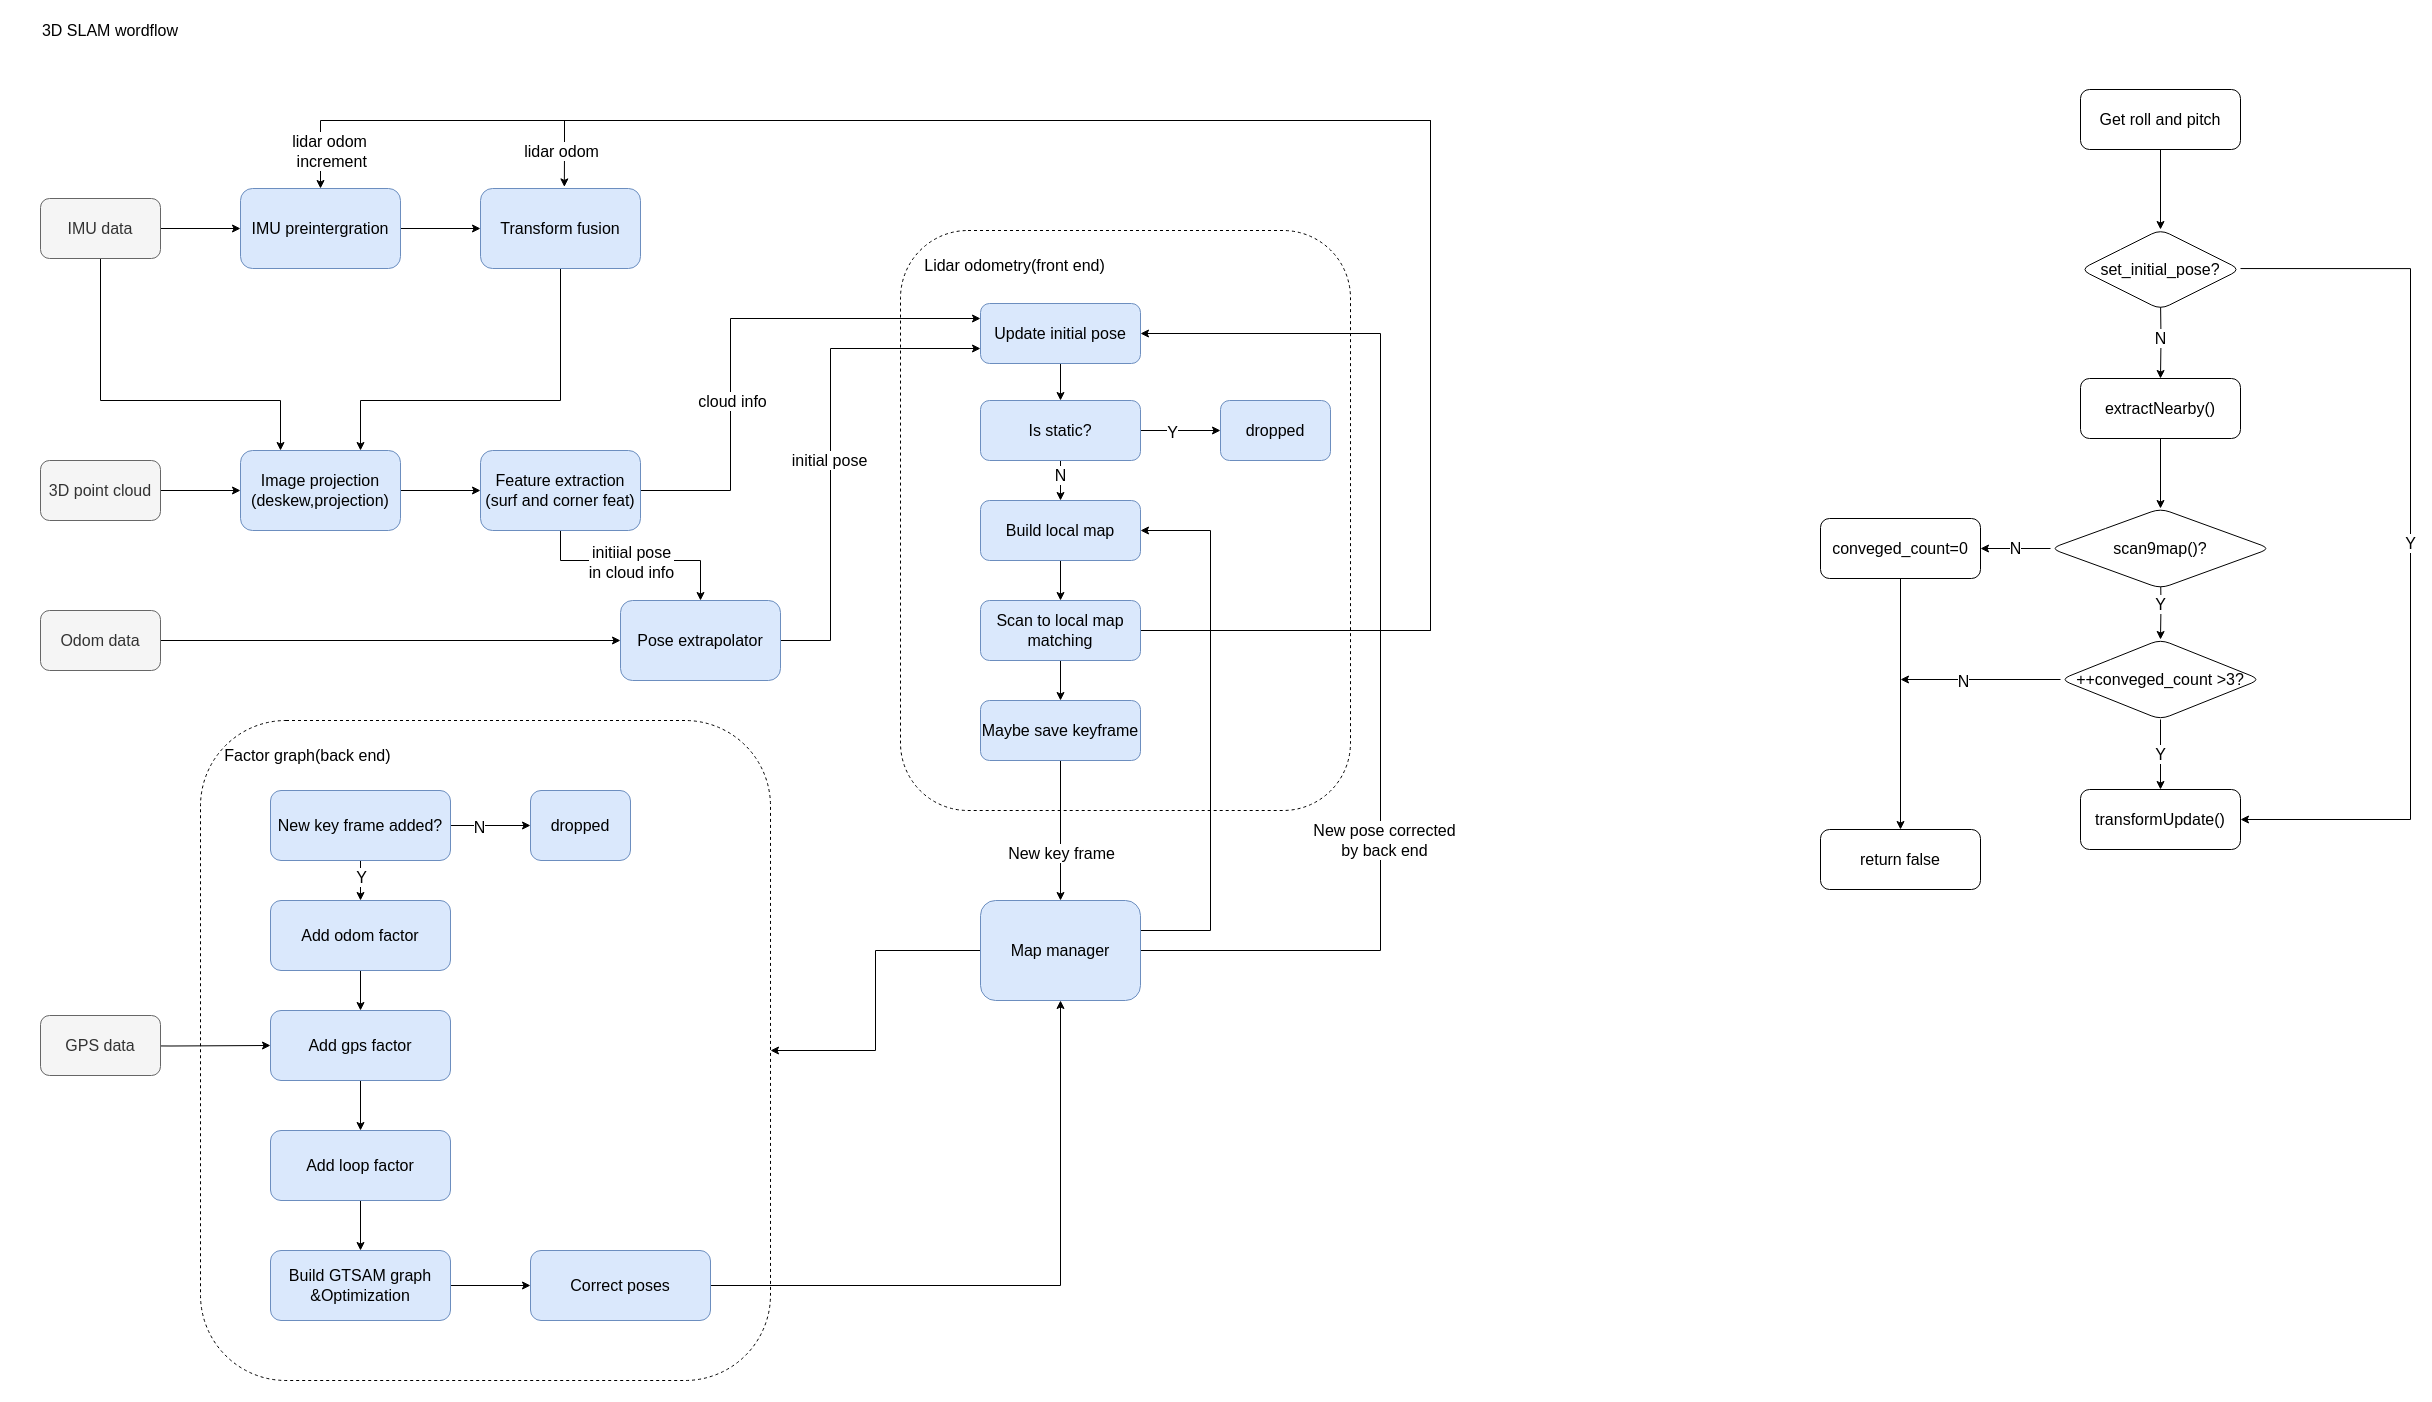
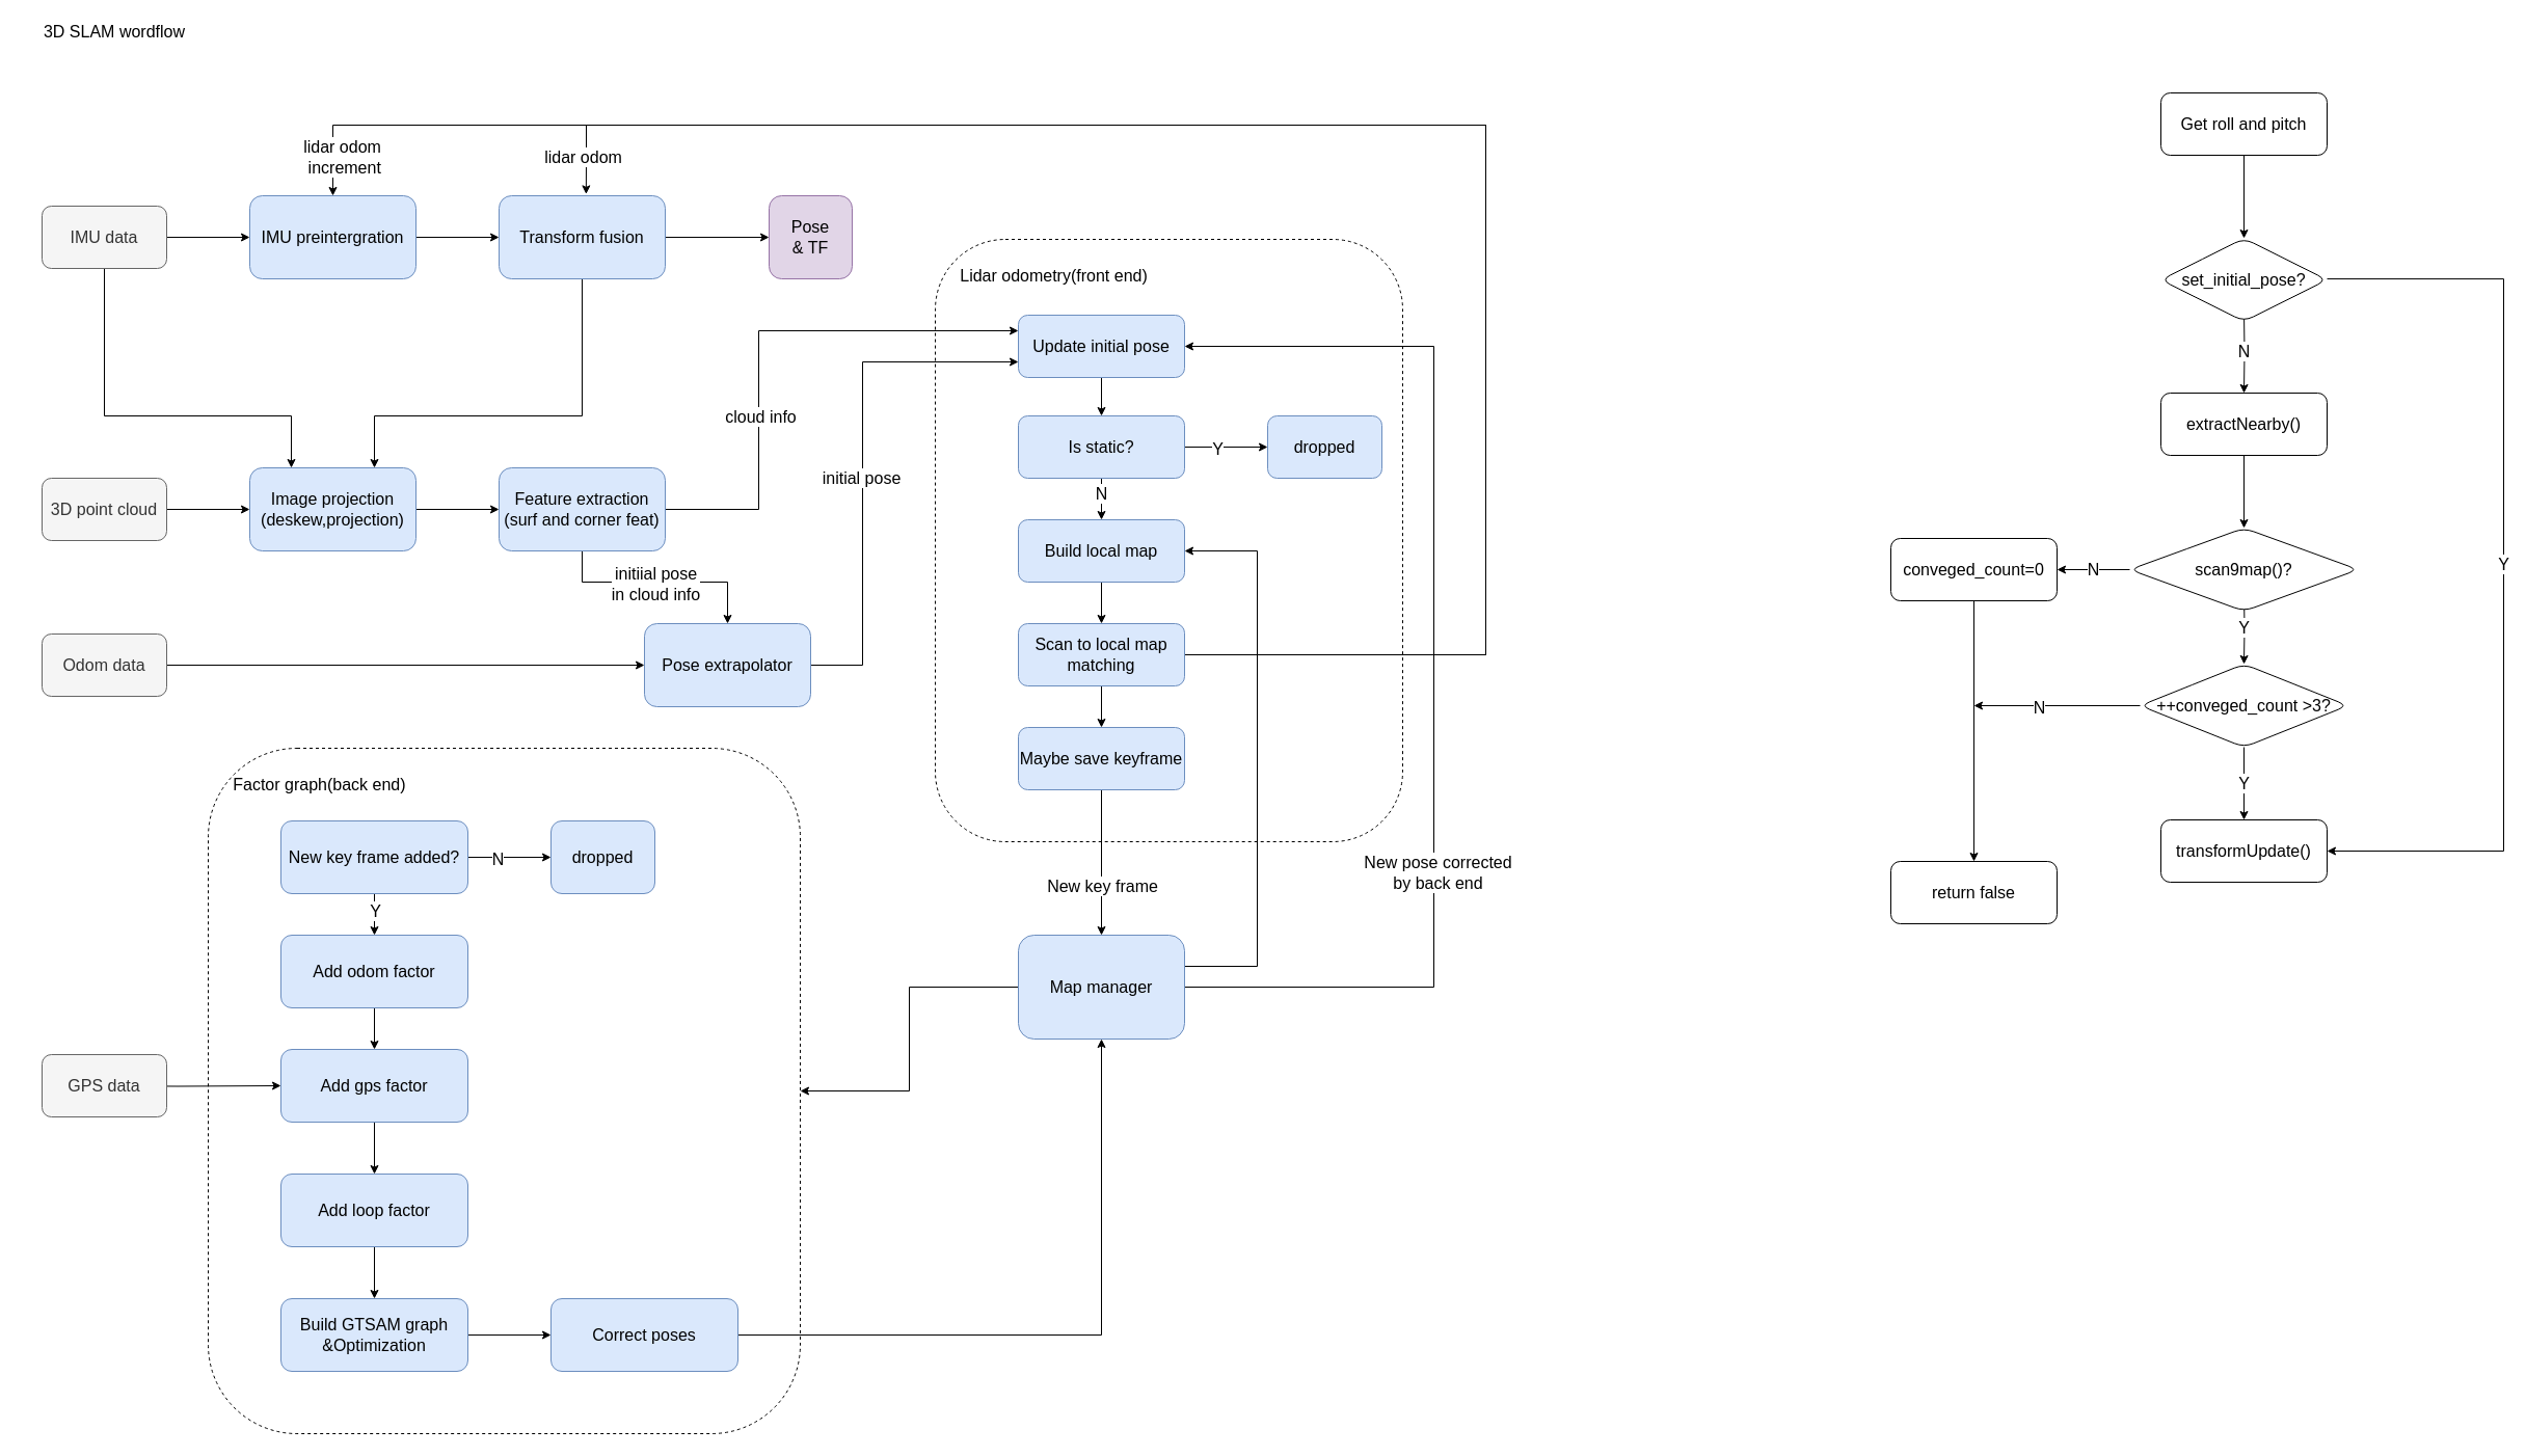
+ <mxCell id="15" value="" style="edgeStyle=orthogonalEdgeStyle;rounded=0;orthogonalLoop=1;jettySize=auto;html=1;fontSize=16;" parent="1" source="16" target="68" edge="1"><mxGeometry relative="1" as="geometry" /></mxCell>
+ <mxCell id="68" value="Pose&lt;br&gt;&amp;amp; TF" style="rounded=1;whiteSpace=wrap;html=1;fontSize=16;fillColor=#e1d5e7;strokeColor=#9673a6;" parent="1" vertex="1"><mxGeometry x="740" y="188" width="80" height="80" as="geometry" /></mxCell>
